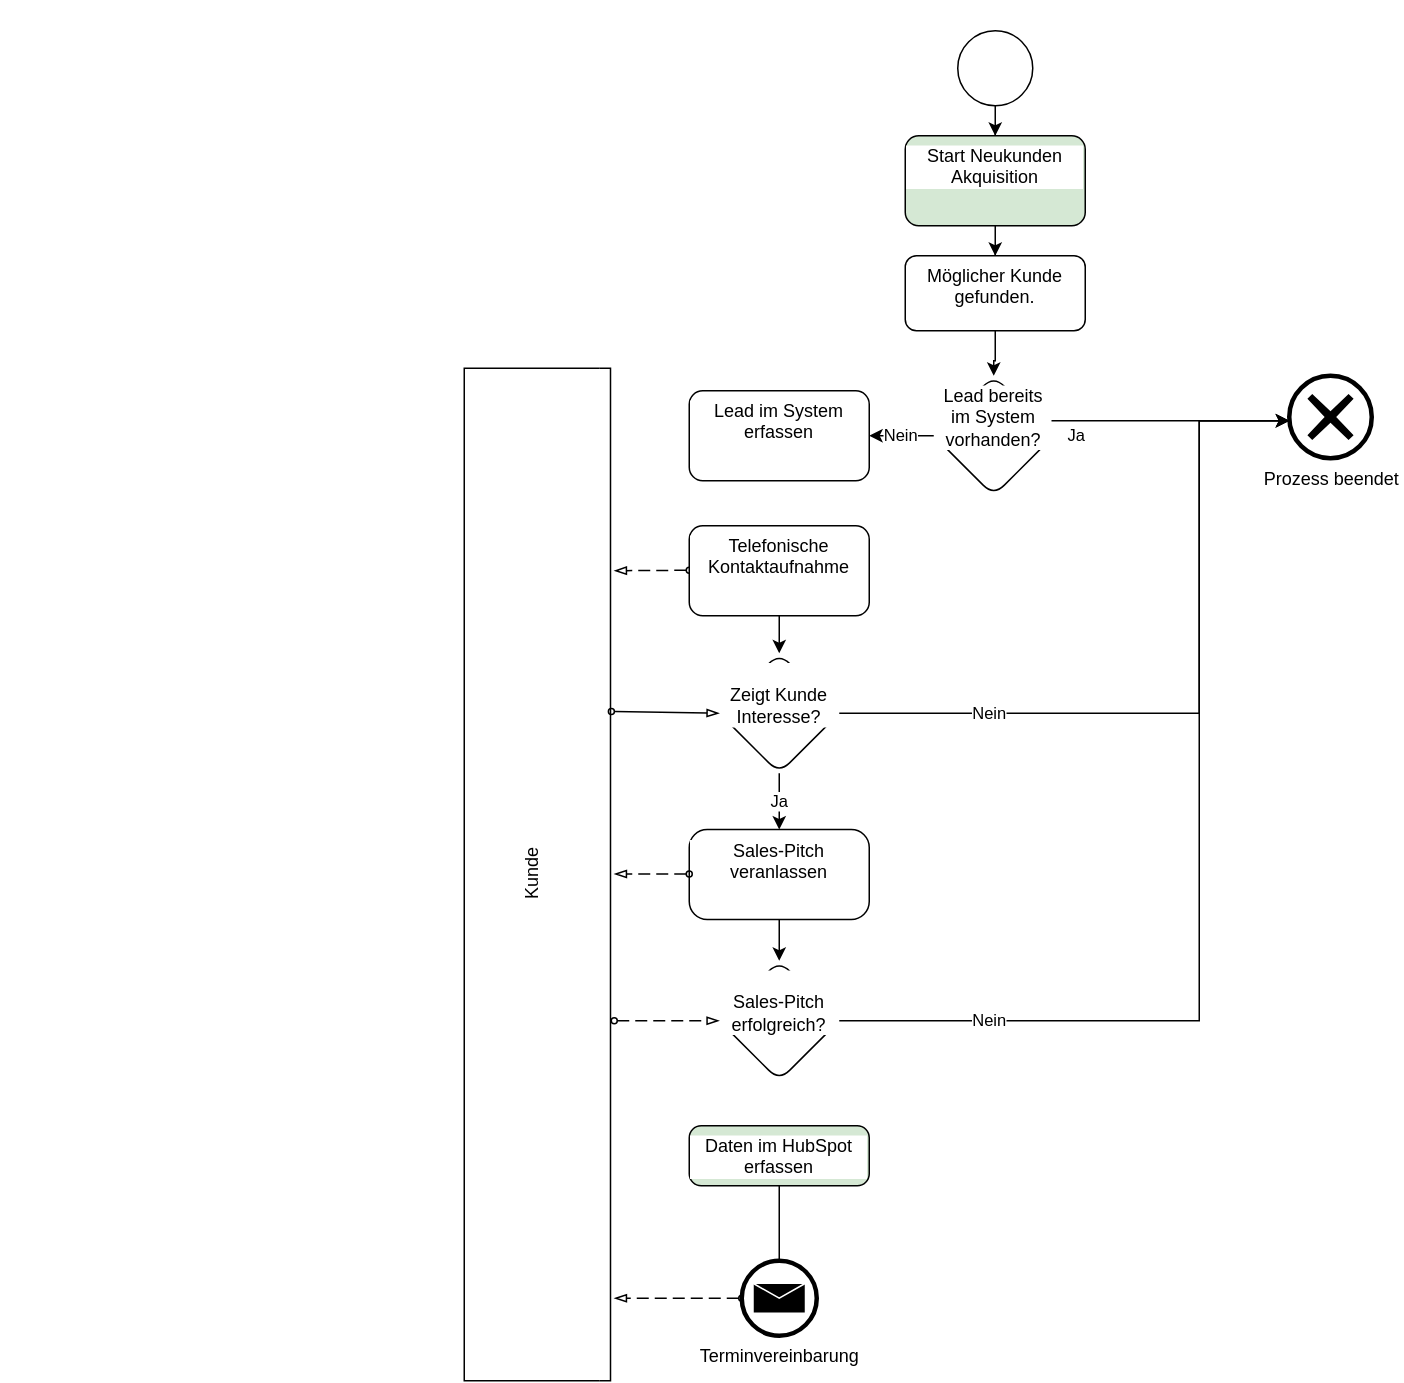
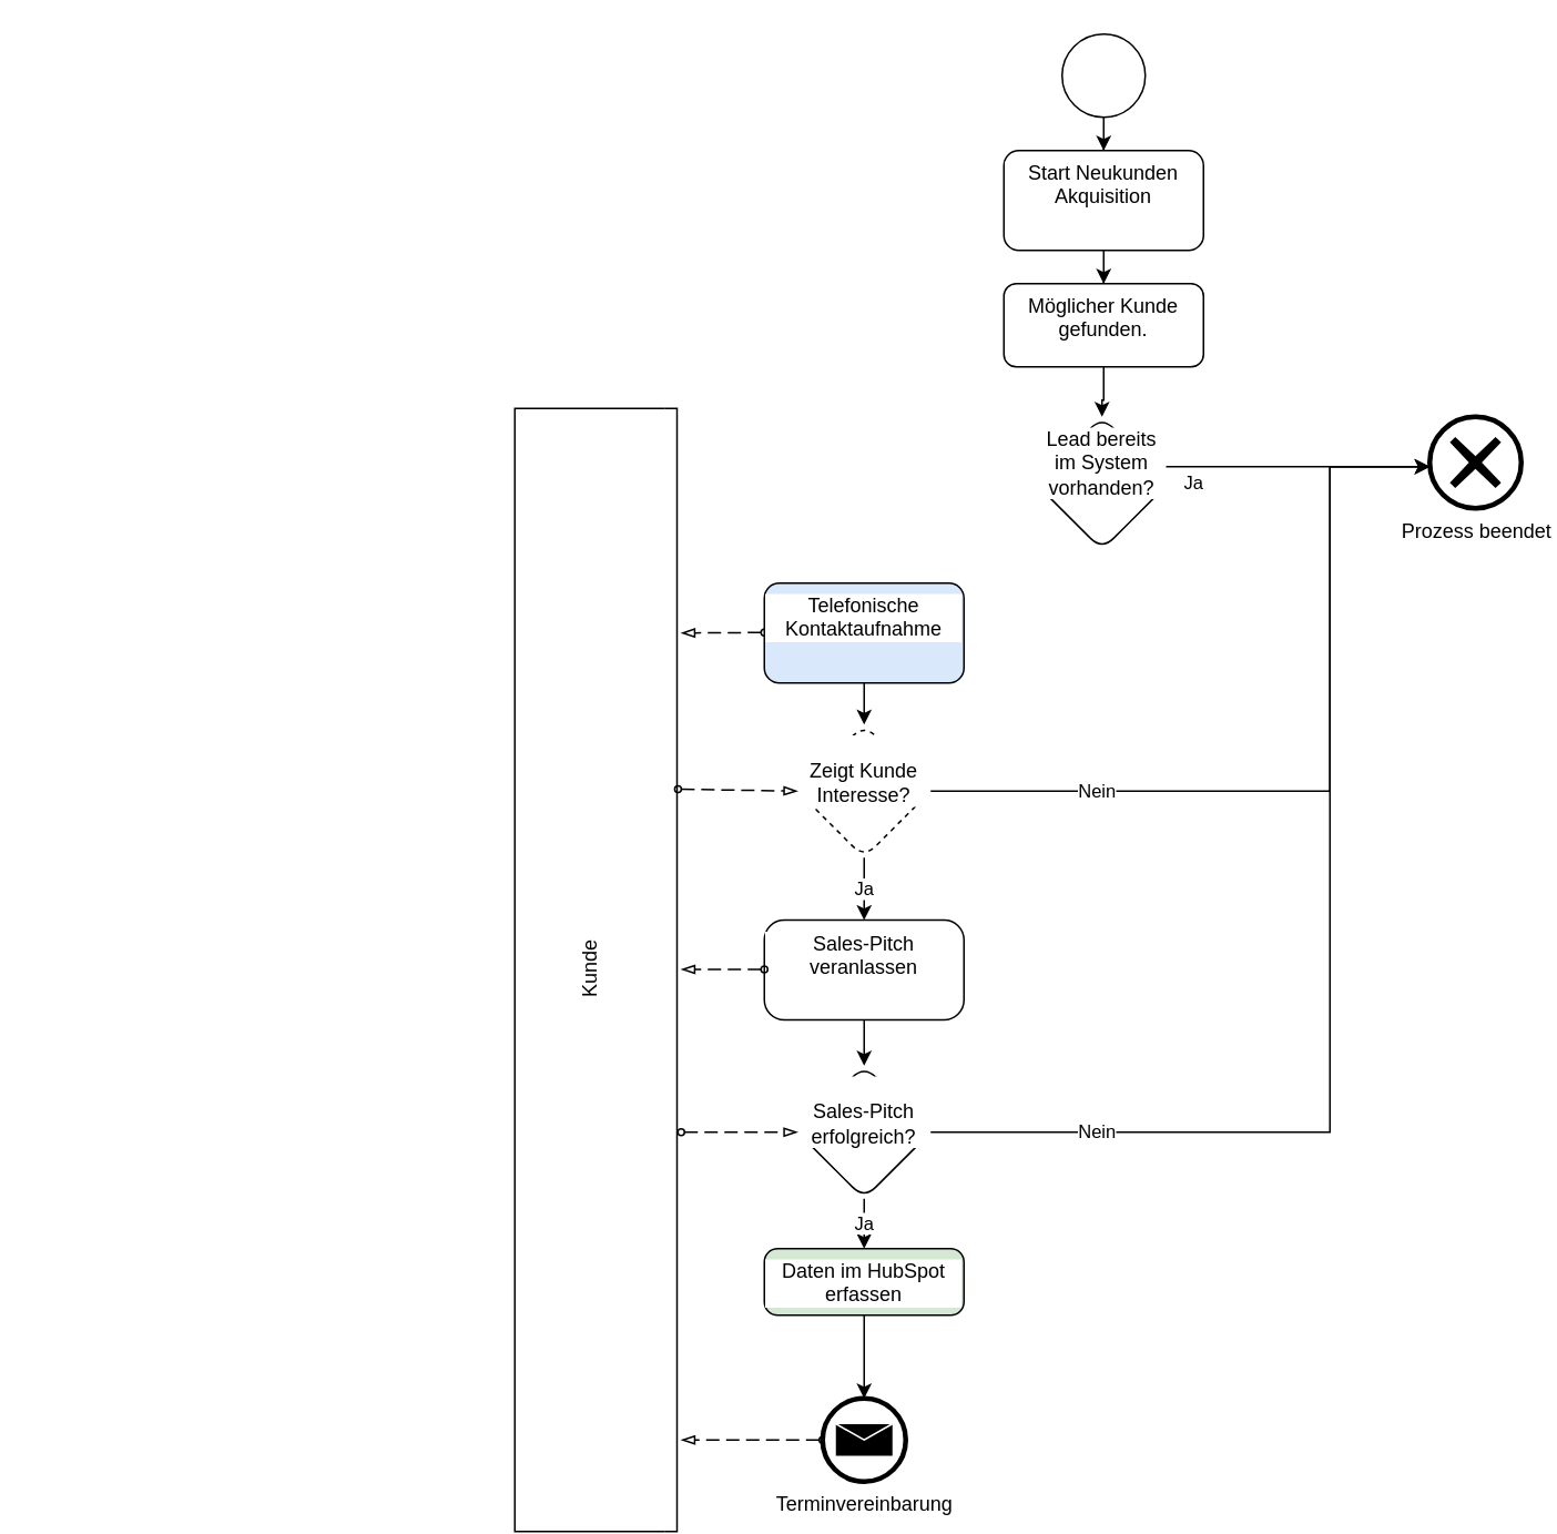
- <mxCell id="5" value="Start Neukunden Akquisition" style="rounded=1;whiteSpace=wrap;html=1;verticalAlign=top;labelBackgroundColor=#ffffff;fillColor=#d5e8d4;" vertex="1" parent="1"><mxGeometry x="603" y="90" width="120" height="60" as="geometry" /></mxCell>
+ <mxCell id="5" value="Start Neukunden Akquisition" style="rounded=1;whiteSpace=wrap;html=1;verticalAlign=top;labelBackgroundColor=#ffffff;" vertex="1" parent="1"><mxGeometry x="603" y="90" width="120" height="60" as="geometry" /></mxCell>
- <mxCell id="13" value="Lead im System erfassen" style="whiteSpace=wrap;html=1;verticalAlign=top;rounded=1;labelBackgroundColor=#ffffff;" vertex="1" parent="1"><mxGeometry x="459" y="260" width="120" height="60" as="geometry" /></mxCell>
- <mxCell id="10" value="Nein" style="edgeStyle=orthogonalEdgeStyle;rounded=0;orthogonalLoop=1;jettySize=auto;html=1;" edge="1" parent="1" source="12" target="13"><mxGeometry relative="1" as="geometry" /></mxCell>
- <mxCell id="15" value="Telefonische Kontaktaufnahme" style="whiteSpace=wrap;html=1;verticalAlign=top;rounded=1;labelBackgroundColor=#ffffff;" vertex="1" parent="1"><mxGeometry x="459" y="350" width="120" height="60" as="geometry" /></mxCell>
+ <mxCell id="15" value="Telefonische Kontaktaufnahme" style="whiteSpace=wrap;html=1;verticalAlign=top;rounded=1;labelBackgroundColor=#ffffff;fillColor=#dae8fc;" vertex="1" parent="1"><mxGeometry x="459" y="350" width="120" height="60" as="geometry" /></mxCell>
- <mxCell id="16" value="" style="endArrow=blockThin;html=1;labelPosition=left;verticalLabelPosition=middle;align=right;verticalAlign=middle;dashed=0;dashPattern=8 4;endFill=0;startArrow=oval;startFill=0;endSize=6;startSize=4;rounded=0;exitX=0.661;exitY=1.006;exitDx=0;exitDy=0;entryX=0;entryY=0.5;entryDx=0;entryDy=0;exitPerimeter=0;" edge="1" parent="1" source="6" target="19"><mxGeometry relative="1" as="geometry"><mxPoint x="409" y="529.66" as="sourcePoint" /><mxPoint x="549" y="529.66" as="targetPoint" /></mxGeometry></mxCell>
+ <mxCell id="16" value="" style="endArrow=blockThin;html=1;labelPosition=left;verticalLabelPosition=middle;align=right;verticalAlign=middle;dashed=1;dashPattern=8 4;endFill=0;startArrow=oval;startFill=0;endSize=6;startSize=4;rounded=0;exitX=0.661;exitY=1.006;exitDx=0;exitDy=0;entryX=0;entryY=0.5;entryDx=0;entryDy=0;exitPerimeter=0;" edge="1" parent="1" source="6" target="19"><mxGeometry relative="1" as="geometry"><mxPoint x="409" y="529.66" as="sourcePoint" /><mxPoint x="549" y="529.66" as="targetPoint" /></mxGeometry></mxCell>
- <mxCell id="19" value="&lt;br&gt;Zeigt Kunde Interesse?" style="rhombus;whiteSpace=wrap;html=1;verticalAlign=top;rounded=1;labelBackgroundColor=#ffffff;arcSize=20;" vertex="1" parent="1"><mxGeometry x="479" y="435" width="80" height="80" as="geometry" /></mxCell>
+ <mxCell id="19" value="&lt;br&gt;Zeigt Kunde Interesse?" style="rhombus;whiteSpace=wrap;html=1;verticalAlign=top;rounded=1;labelBackgroundColor=#ffffff;arcSize=20;dashed=1;" vertex="1" parent="1"><mxGeometry x="479" y="435" width="80" height="80" as="geometry" /></mxCell>
+ <mxCell id="25" value="Ja" style="edgeStyle=orthogonalEdgeStyle;rounded=0;orthogonalLoop=1;jettySize=auto;html=1;" edge="1" parent="1" source="26" target="28"><mxGeometry relative="1" as="geometry" /></mxCell>
- <mxCell id="27" value="" style="edgeStyle=orthogonalEdgeStyle;rounded=0;orthogonalLoop=1;jettySize=auto;html=1;entryX=0.5;entryY=0;entryDx=0;entryDy=0;entryPerimeter=0;endArrow=none;" edge="1" parent="1" source="28" target="30"><mxGeometry relative="1" as="geometry"><mxPoint x="569" y="870" as="targetPoint" /></mxGeometry></mxCell>
+ <mxCell id="27" value="" style="edgeStyle=orthogonalEdgeStyle;rounded=0;orthogonalLoop=1;jettySize=auto;html=1;entryX=0.5;entryY=0;entryDx=0;entryDy=0;entryPerimeter=0;" edge="1" parent="1" source="28" target="30"><mxGeometry relative="1" as="geometry"><mxPoint x="569" y="870" as="targetPoint" /></mxGeometry></mxCell>
